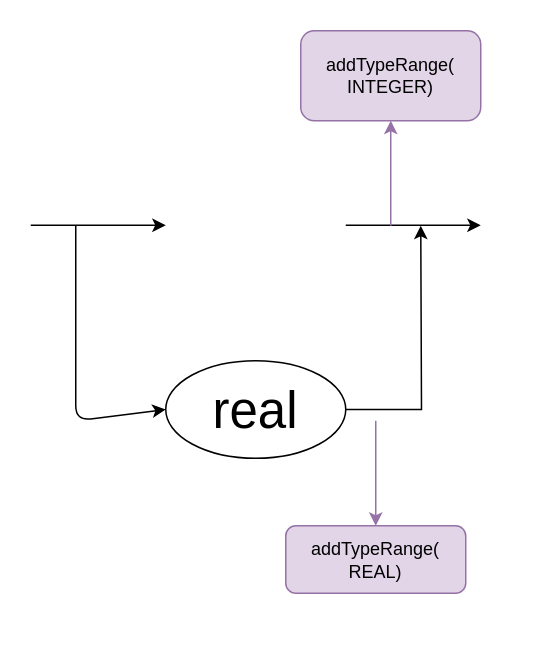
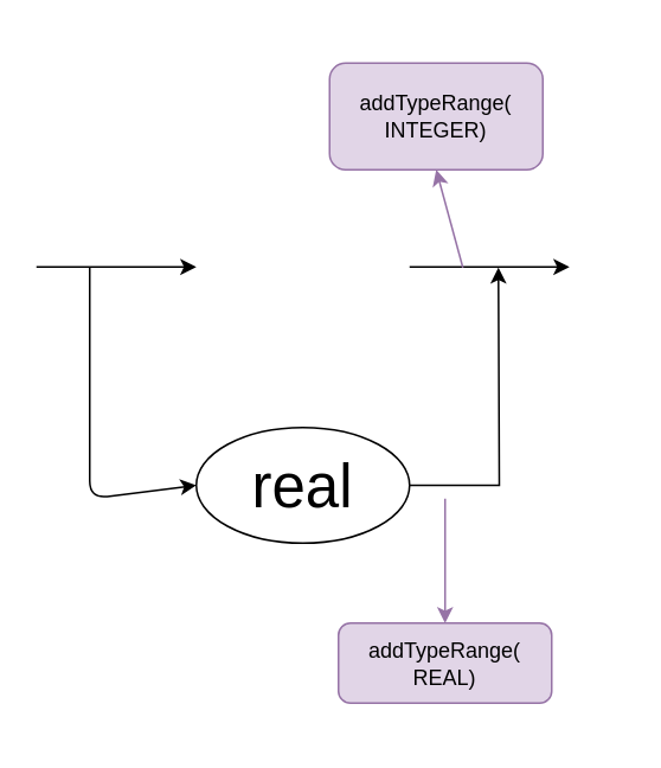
- <mxCell id="11" value="addTypeRange(&lt;br&gt;INTEGER)" style="rounded=1;whiteSpace=wrap;html=1;fillColor=#e1d5e7;strokeColor=#9673a6;" parent="2" vertex="1"><mxGeometry x="180" width="120" height="60" as="geometry" /></mxCell>
+ <mxCell id="11" value="addTypeRange(&lt;br&gt;INTEGER)" style="rounded=1;whiteSpace=wrap;html=1;fillColor=#e1d5e7;strokeColor=#9673a6;" parent="2" vertex="1"><mxGeometry x="165" y="15" width="120" height="60" as="geometry" /></mxCell>
